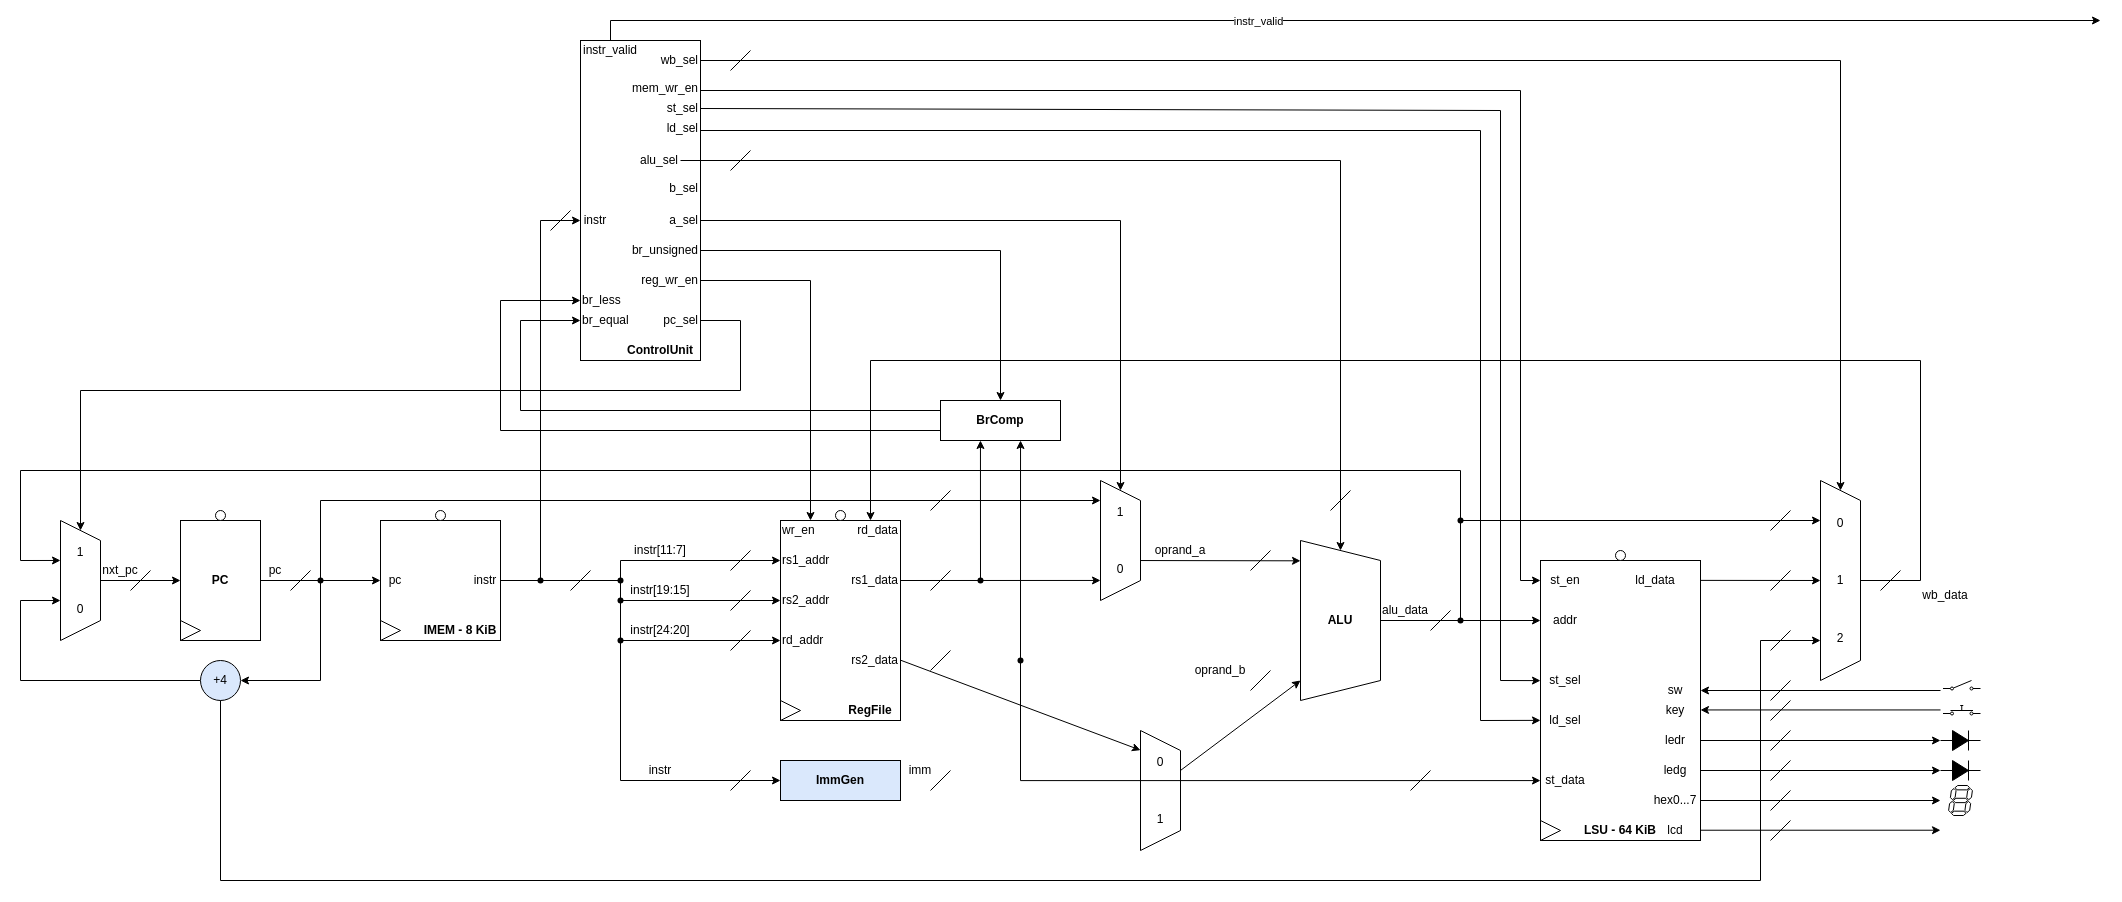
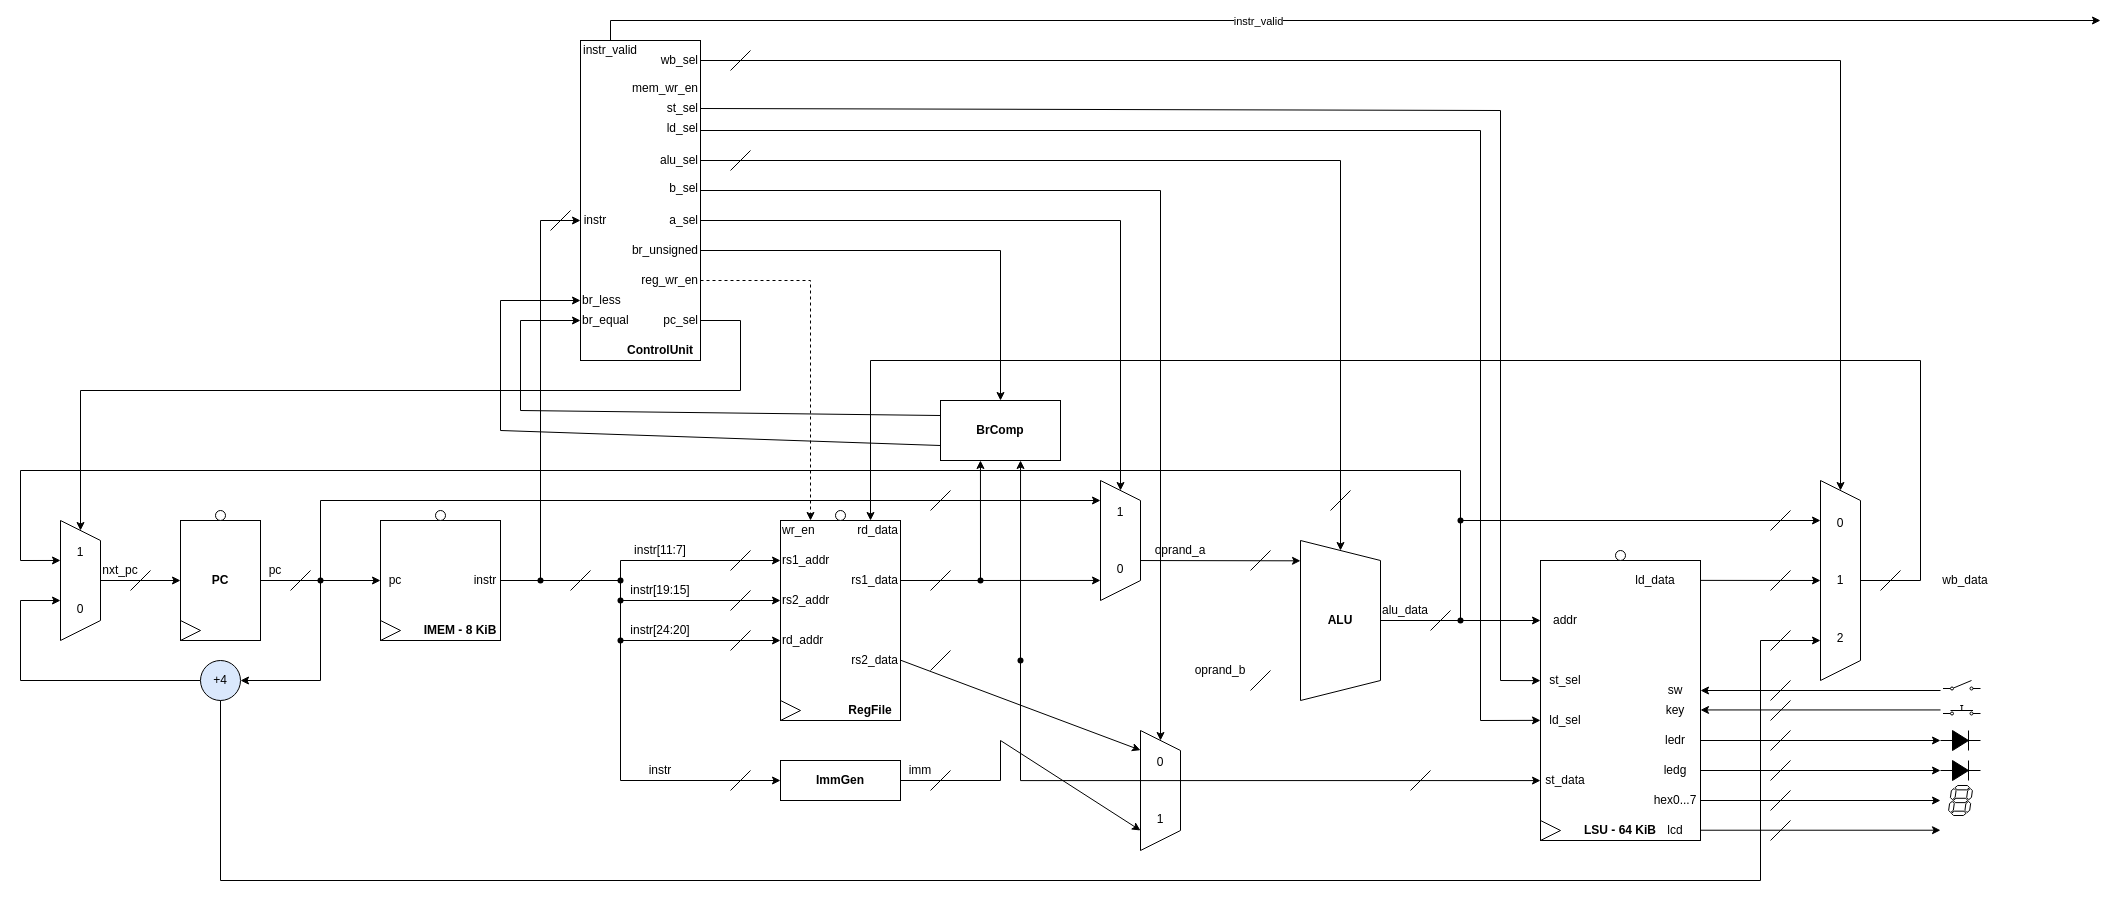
- <mxCell id="101" value="" style="endArrow=classic;html=1;rounded=0;exitX=1;exitY=0.6;exitDx=0;exitDy=0;entryX=0;entryY=0.5;entryDx=0;entryDy=0;exitPerimeter=0;" parent="1" source="131" target="105" edge="1"><mxGeometry width="50" height="50" relative="1" as="geometry"><mxPoint x="1340" y="410" as="sourcePoint" /><mxPoint x="1520" y="580" as="targetPoint" /><Array as="points"><mxPoint x="1520" y="90" /><mxPoint x="1520" y="580" /></Array></mxGeometry></mxCell>
- <mxCell id="81" value="alu_sel" style="text;html=1;align=right;verticalAlign=middle;whiteSpace=wrap;rounded=0;" parent="1" vertex="1"><mxGeometry x="610" y="150" width="70" height="20" as="geometry" /></mxCell>
+ <mxCell id="81" value="alu_sel" style="text;html=1;align=right;verticalAlign=middle;whiteSpace=wrap;rounded=0;" parent="1" vertex="1"><mxGeometry x="630" y="150" width="70" height="20" as="geometry" /></mxCell>
+ <mxCell id="122" value="" style="endArrow=classic;html=1;rounded=0;exitX=1;exitY=0.6;exitDx=0;exitDy=0;exitPerimeter=0;" parent="1" source="120" target="48" edge="1"><mxGeometry width="50" height="50" relative="1" as="geometry"><mxPoint x="710" y="190" as="sourcePoint" /><mxPoint x="1160" y="270" as="targetPoint" /><Array as="points"><mxPoint x="1160" y="190" /></Array></mxGeometry></mxCell>
- <mxCell id="103" style="edgeStyle=orthogonalEdgeStyle;rounded=0;orthogonalLoop=1;jettySize=auto;html=1;entryX=0.5;entryY=0;entryDx=0;entryDy=0;" parent="1" source="104" target="21" edge="1"><mxGeometry relative="1" as="geometry" /></mxCell>
+ <mxCell id="103" style="edgeStyle=orthogonalEdgeStyle;rounded=0;orthogonalLoop=1;jettySize=auto;html=1;entryX=0.5;entryY=0;entryDx=0;entryDy=0;dashed=1;" parent="1" source="104" target="21" edge="1"><mxGeometry relative="1" as="geometry" /></mxCell>
- <mxCell id="69" value="&lt;b&gt;BrComp&lt;/b&gt;" style="rounded=0;whiteSpace=wrap;html=1;" parent="1" vertex="1"><mxGeometry x="940" y="400" width="120" height="40" as="geometry" /></mxCell>
+ <mxCell id="69" value="&lt;b&gt;BrComp&lt;/b&gt;" style="rounded=0;whiteSpace=wrap;html=1;" parent="1" vertex="1"><mxGeometry x="940" y="400" width="120" height="60" as="geometry" /></mxCell>
- <mxCell id="105" value="st_en" style="text;html=1;align=center;verticalAlign=middle;whiteSpace=wrap;rounded=0;" parent="1" vertex="1"><mxGeometry x="1540" y="570" width="50" height="20" as="geometry" /></mxCell>
- <mxCell id="118" value="wb_data" style="text;html=1;align=center;verticalAlign=middle;whiteSpace=wrap;rounded=0;" parent="1" vertex="1"><mxGeometry x="1920" y="585" width="50" height="20" as="geometry" /></mxCell>
+ <mxCell id="118" value="wb_data" style="text;html=1;align=center;verticalAlign=middle;whiteSpace=wrap;rounded=0;" parent="1" vertex="1"><mxGeometry x="1940" y="570" width="50" height="20" as="geometry" /></mxCell>
- <mxCell id="52" value="" style="endArrow=classic;html=1;rounded=0;entryX=0.875;entryY=1;entryDx=0;entryDy=0;exitX=0.333;exitY=0;exitDx=0;exitDy=0;exitPerimeter=0;entryPerimeter=0;" parent="1" source="48" target="49" edge="1"><mxGeometry width="50" height="50" relative="1" as="geometry"><mxPoint x="1220" y="660" as="sourcePoint" /><mxPoint x="1300" y="660" as="targetPoint" /></mxGeometry></mxCell>
+ <mxCell id="42" value="" style="endArrow=classic;html=1;rounded=0;entryX=0.833;entryY=1;entryDx=0;entryDy=0;entryPerimeter=0;exitX=1;exitY=0.5;exitDx=0;exitDy=0;" parent="1" source="40" target="48" edge="1"><mxGeometry width="50" height="50" relative="1" as="geometry"><mxPoint x="900" y="800" as="sourcePoint" /><mxPoint x="1120" y="740" as="targetPoint" /><Array as="points"><mxPoint x="1000" y="780" /><mxPoint x="1000" y="740" /></Array></mxGeometry></mxCell>
- <mxCell id="40" value="&lt;b&gt;ImmGen&lt;/b&gt;" style="rounded=0;whiteSpace=wrap;html=1;fillColor=#dae8fc;" parent="1" vertex="1"><mxGeometry x="780" y="760" width="120" height="40" as="geometry" /></mxCell>
+ <mxCell id="40" value="&lt;b&gt;ImmGen&lt;/b&gt;" style="rounded=0;whiteSpace=wrap;html=1;" parent="1" vertex="1"><mxGeometry x="780" y="760" width="120" height="40" as="geometry" /></mxCell>
